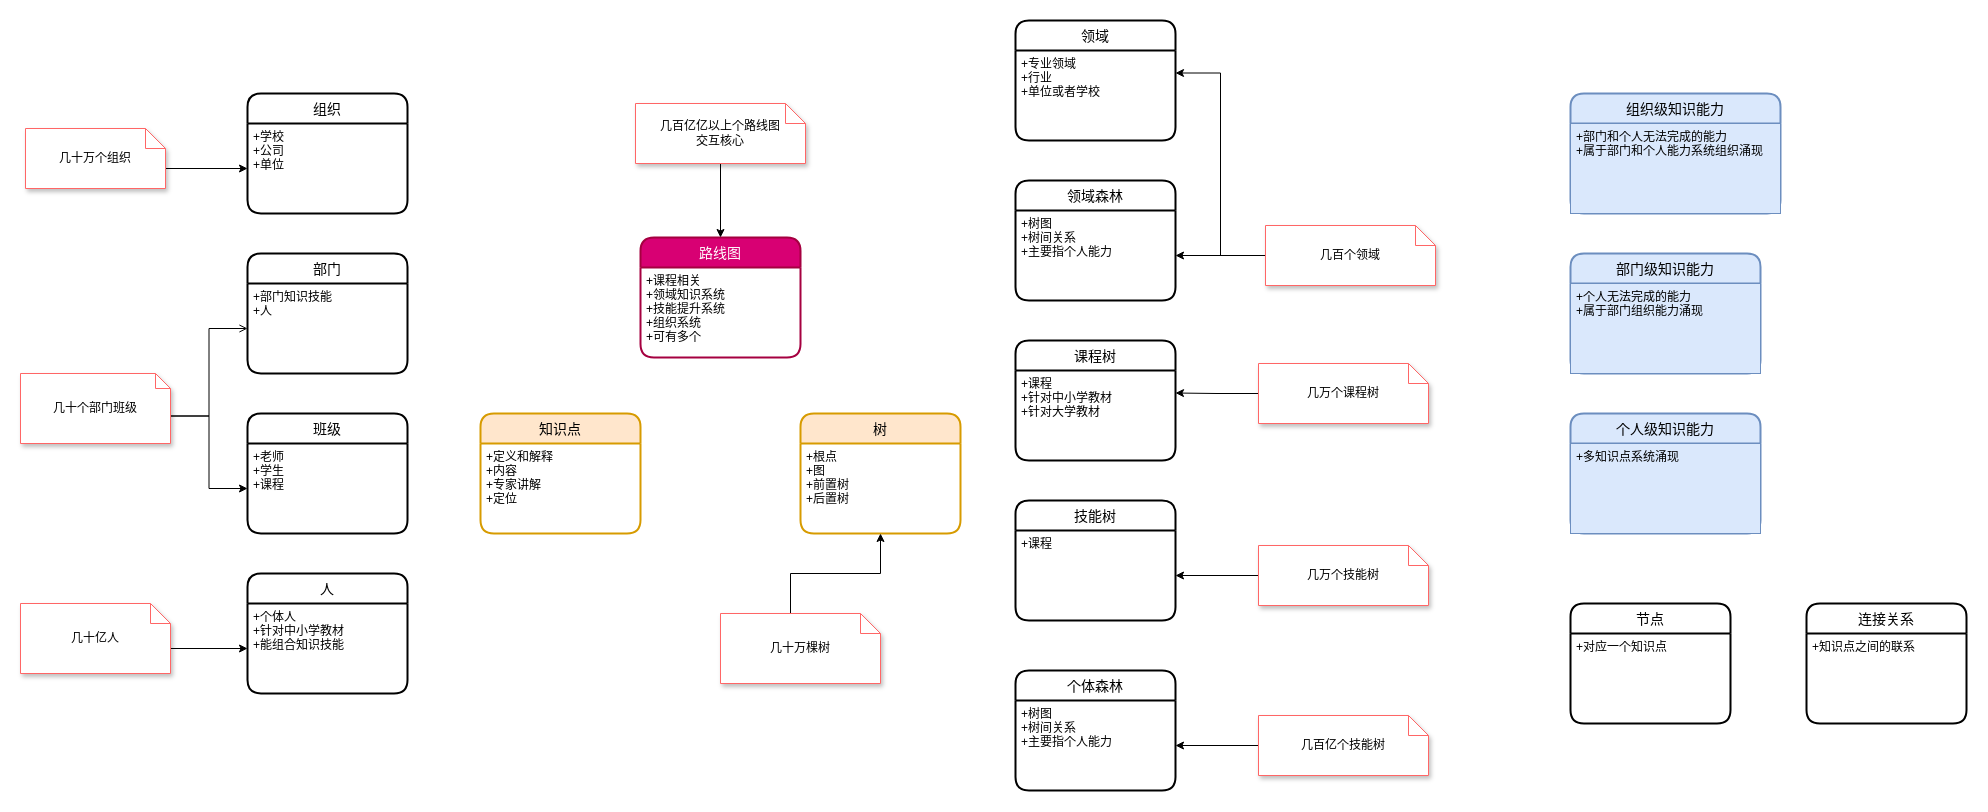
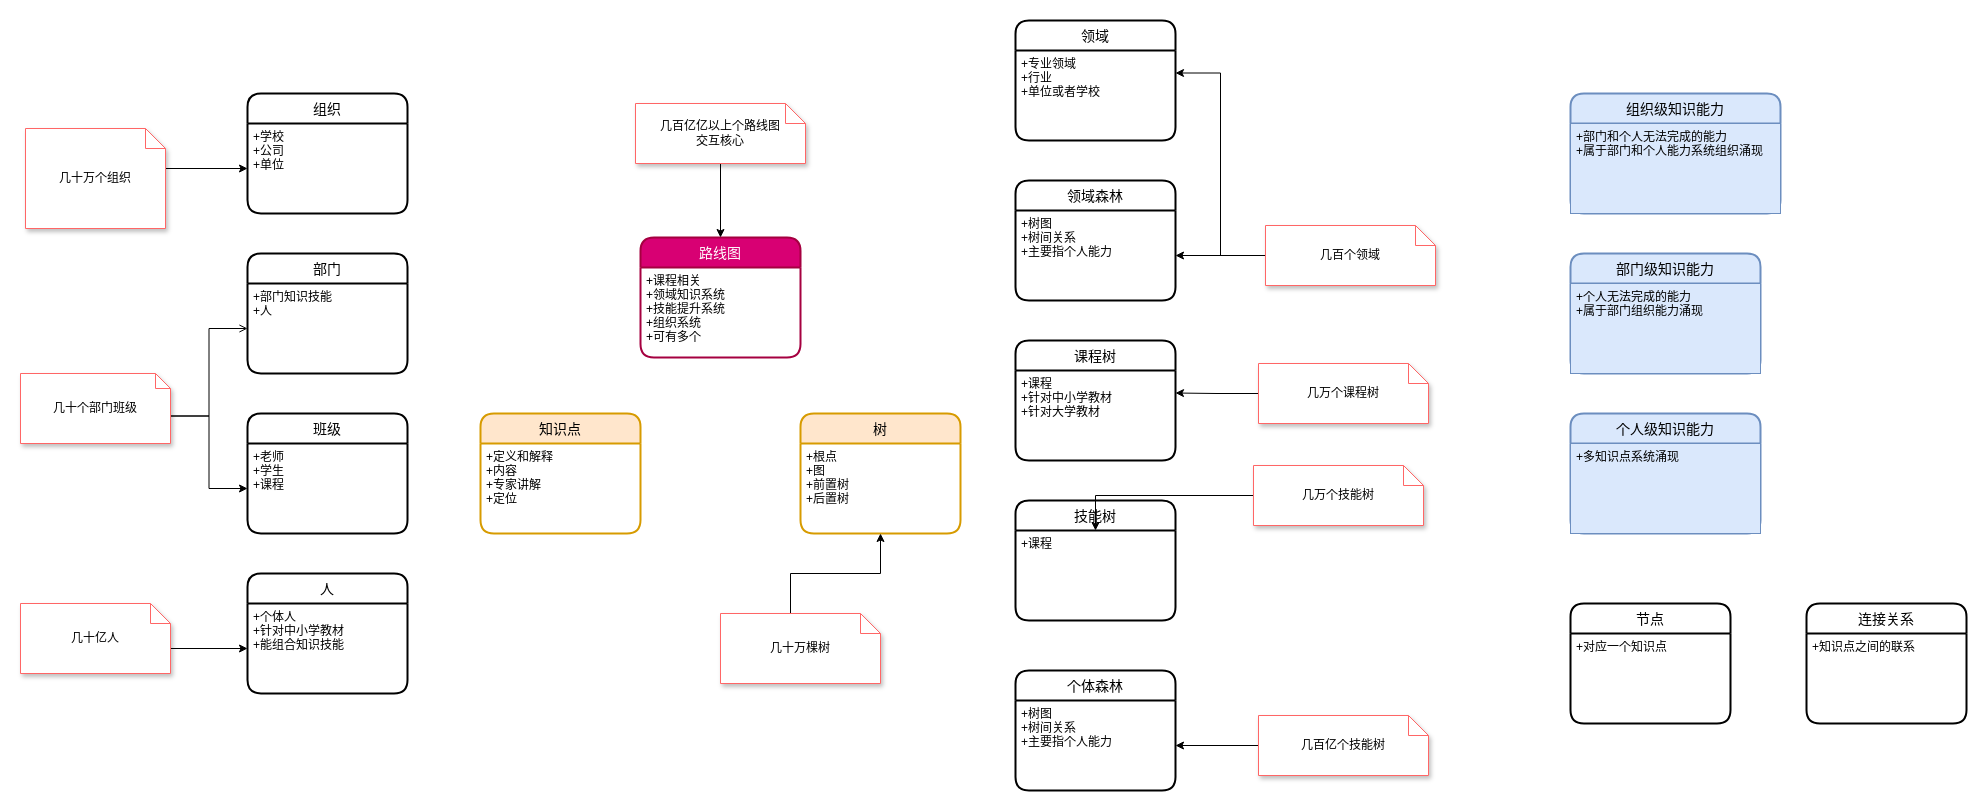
- <mxCell id="37" value="几十万个组织" style="shape=note;size=20;whiteSpace=wrap;html=1;strokeColor=#FF6666;shadow=1;" parent="1" vertex="1"><mxGeometry x="25" y="128" width="140" height="60" as="geometry" /></mxCell>
+ <mxCell id="37" value="几十万个组织" style="shape=note;size=20;whiteSpace=wrap;html=1;strokeColor=#FF6666;shadow=1;" parent="1" vertex="1"><mxGeometry x="25" y="128" width="140" height="100" as="geometry" /></mxCell>
- <mxCell id="44" value="几万个技能树" style="shape=note;size=20;whiteSpace=wrap;html=1;shadow=1;strokeColor=#FF6666;" parent="1" vertex="1"><mxGeometry x="1258" y="545" width="170" height="60" as="geometry" /></mxCell>
+ <mxCell id="44" value="几万个技能树" style="shape=note;size=20;whiteSpace=wrap;html=1;shadow=1;strokeColor=#FF6666;" parent="1" vertex="1"><mxGeometry x="1253" y="465" width="170" height="60" as="geometry" /></mxCell>
